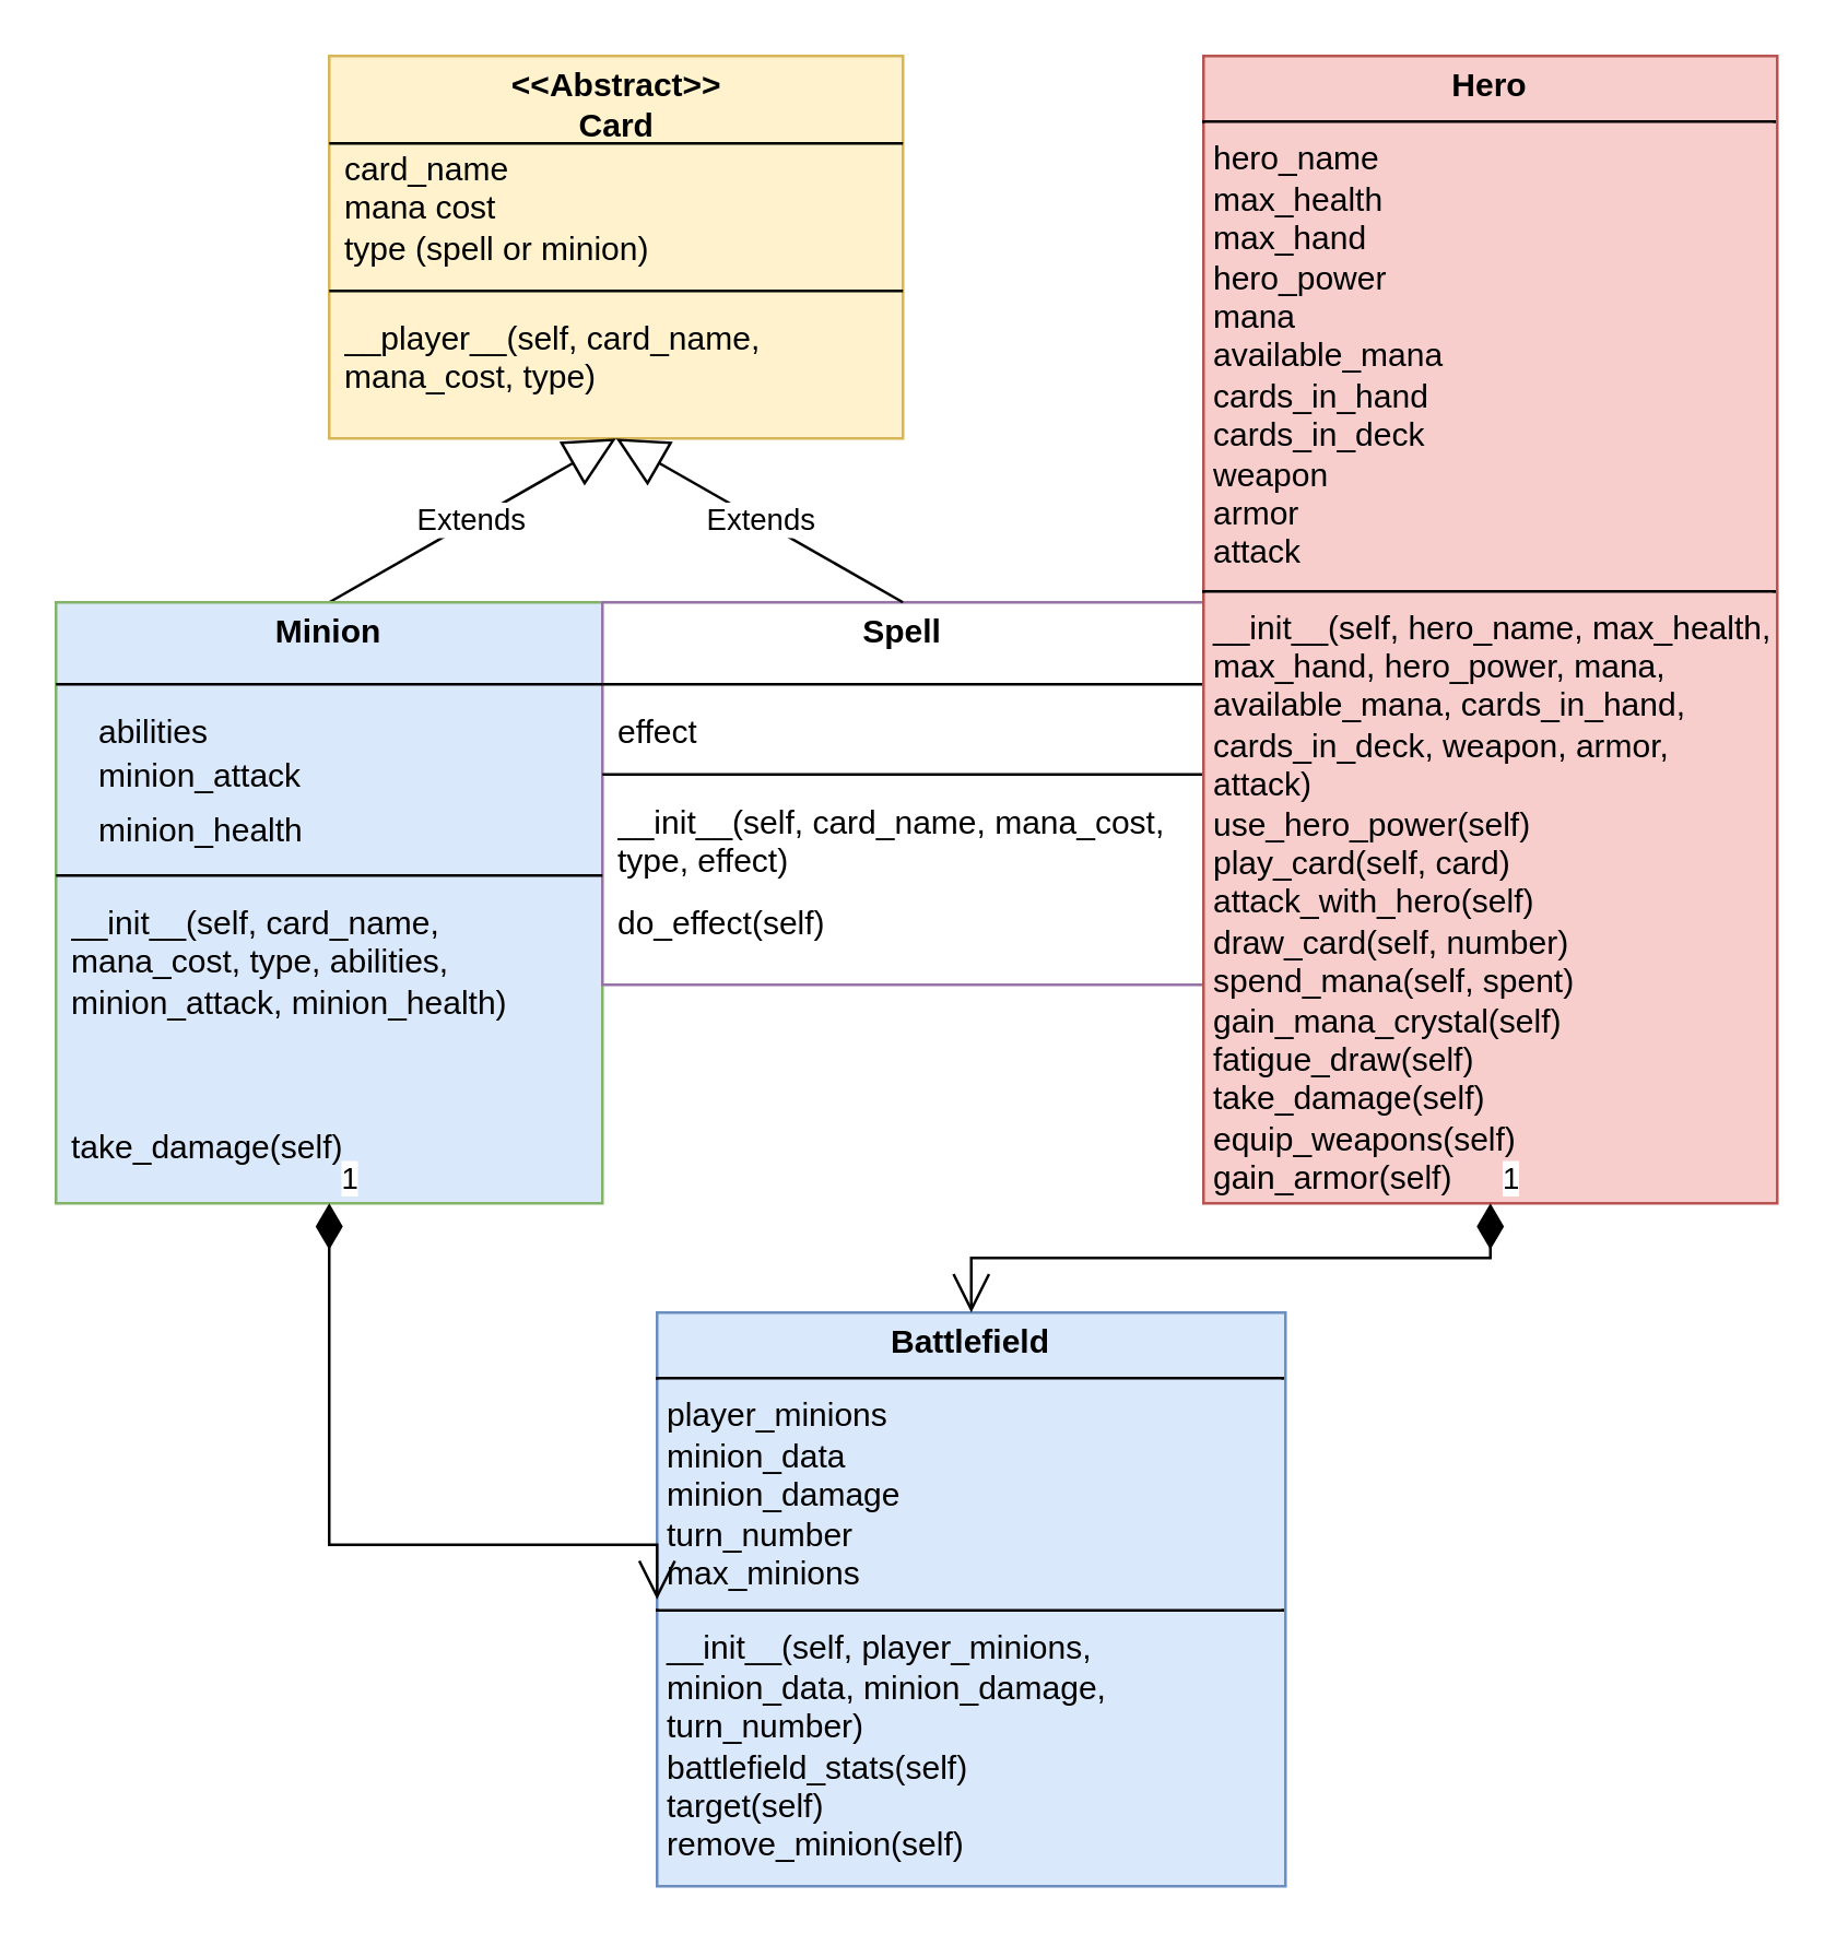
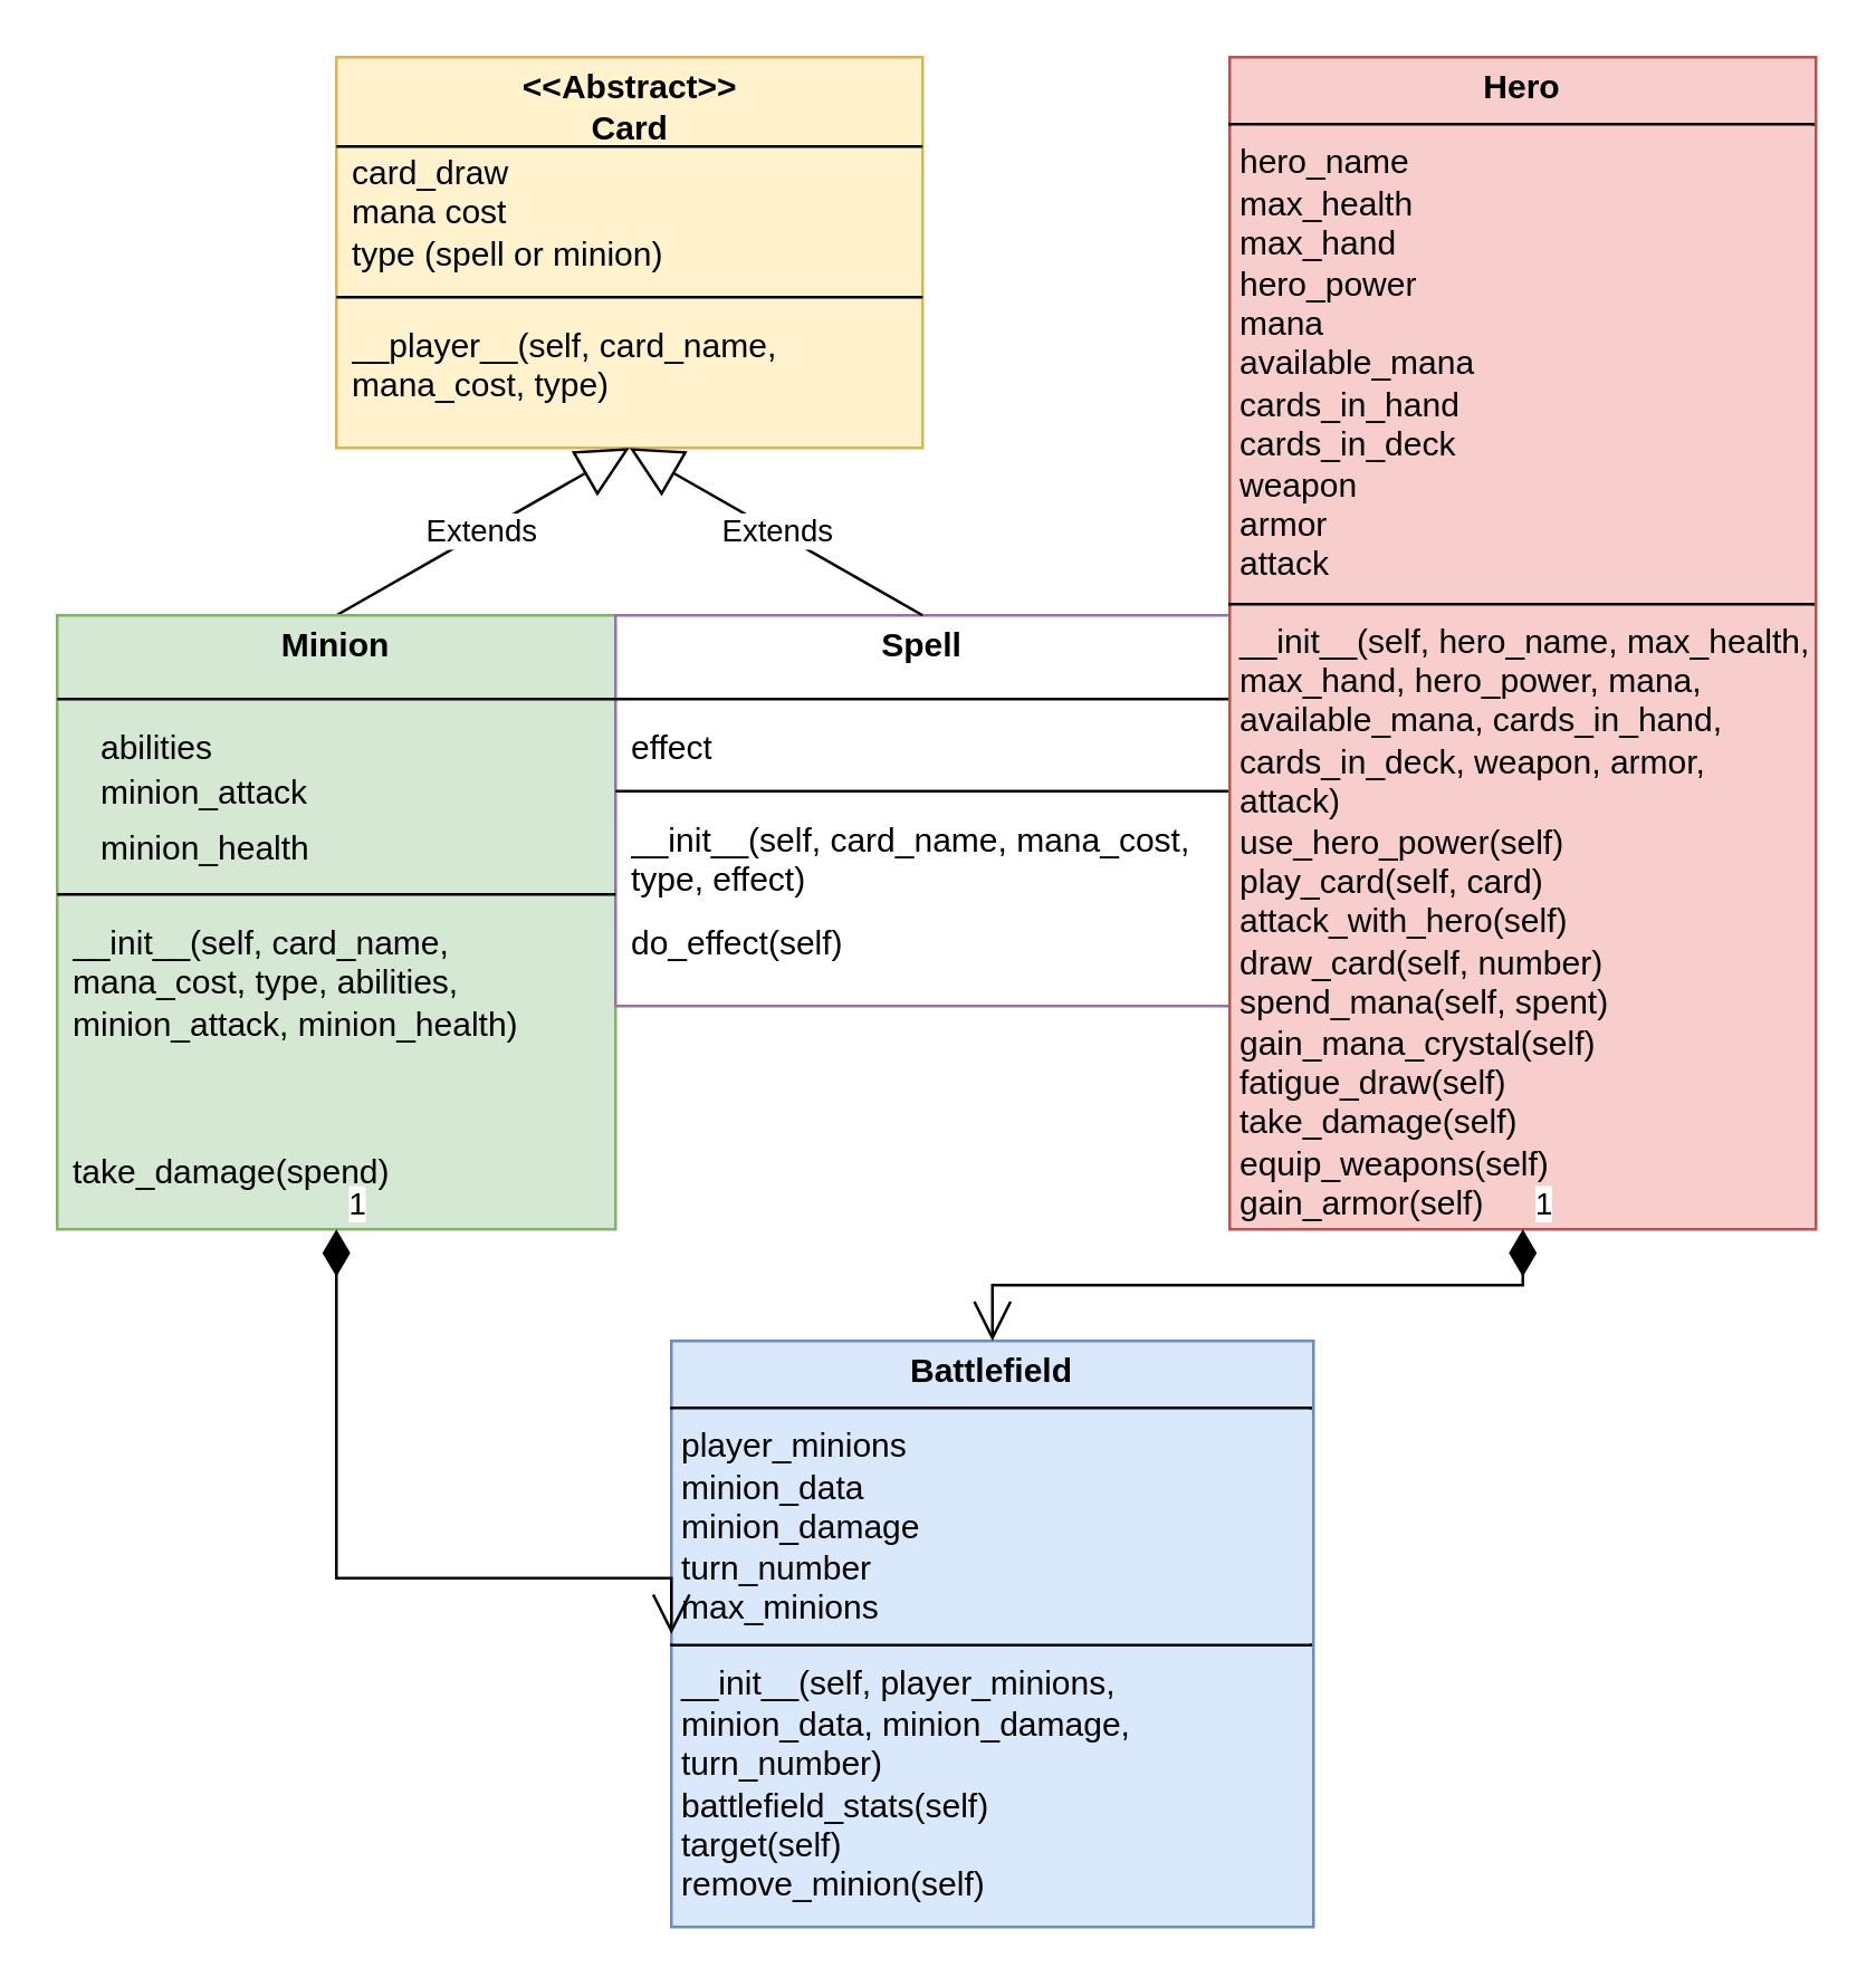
- <mxCell id="9" value="&lt;div&gt;&lt;span style=&quot;white-space: normal;&quot;&gt;card_name&lt;/span&gt;&lt;/div&gt;&lt;div&gt;&lt;span style=&quot;white-space: normal;&quot;&gt;mana cost&lt;/span&gt;&lt;/div&gt;&lt;div&gt;&lt;span style=&quot;white-space: normal;&quot;&gt;type (spell or minion)&lt;/span&gt;&lt;/div&gt;" style="text;strokeColor=none;fillColor=none;align=left;verticalAlign=top;spacingLeft=4;spacingRight=4;overflow=hidden;rotatable=0;points=[[0,0.5],[1,0.5]];portConstraint=eastwest;whiteSpace=wrap;html=1;" vertex="1" parent="1"><mxGeometry x="120" y="48" width="210" height="62" as="geometry" /></mxCell>
+ <mxCell id="9" value="&lt;div&gt;&lt;span style=&quot;white-space: normal;&quot;&gt;card_draw&lt;/span&gt;&lt;/div&gt;&lt;div&gt;&lt;span style=&quot;white-space: normal;&quot;&gt;mana cost&lt;/span&gt;&lt;/div&gt;&lt;div&gt;&lt;span style=&quot;white-space: normal;&quot;&gt;type (spell or minion)&lt;/span&gt;&lt;/div&gt;" style="text;strokeColor=none;fillColor=none;align=left;verticalAlign=top;spacingLeft=4;spacingRight=4;overflow=hidden;rotatable=0;points=[[0,0.5],[1,0.5]];portConstraint=eastwest;whiteSpace=wrap;html=1;" vertex="1" parent="1"><mxGeometry x="120" y="48" width="210" height="62" as="geometry" /></mxCell>
- <mxCell id="5" value="&lt;p style=&quot;margin:0px;margin-top:4px;text-align:center;&quot;&gt;&lt;b&gt;Minion&lt;/b&gt;&lt;/p&gt;" style="verticalAlign=top;align=left;overflow=fill;html=1;whiteSpace=wrap;fillColor=#dae8fc;strokeColor=#82b366;" vertex="1" parent="1"><mxGeometry x="20" y="220" width="200" height="220" as="geometry" /></mxCell>
+ <mxCell id="5" value="&lt;p style=&quot;margin:0px;margin-top:4px;text-align:center;&quot;&gt;&lt;b&gt;Minion&lt;/b&gt;&lt;/p&gt;" style="verticalAlign=top;align=left;overflow=fill;html=1;whiteSpace=wrap;fillColor=#d5e8d4;strokeColor=#82b366;" vertex="1" parent="1"><mxGeometry x="20" y="220" width="200" height="220" as="geometry" /></mxCell>
- <mxCell id="18" value="take_damage(self)" style="text;strokeColor=none;fillColor=none;align=left;verticalAlign=top;spacingLeft=4;spacingRight=4;overflow=hidden;rotatable=0;points=[[0,0.5],[1,0.5]];portConstraint=eastwest;whiteSpace=wrap;html=1;" vertex="1" parent="1"><mxGeometry x="20" y="406" width="140" height="26" as="geometry" /></mxCell>
+ <mxCell id="18" value="take_damage(spend)" style="text;strokeColor=none;fillColor=none;align=left;verticalAlign=top;spacingLeft=4;spacingRight=4;overflow=hidden;rotatable=0;points=[[0,0.5],[1,0.5]];portConstraint=eastwest;whiteSpace=wrap;html=1;" vertex="1" parent="1"><mxGeometry x="20" y="406" width="140" height="26" as="geometry" /></mxCell>
